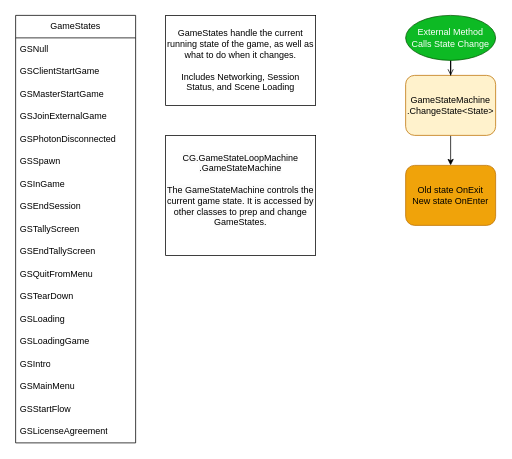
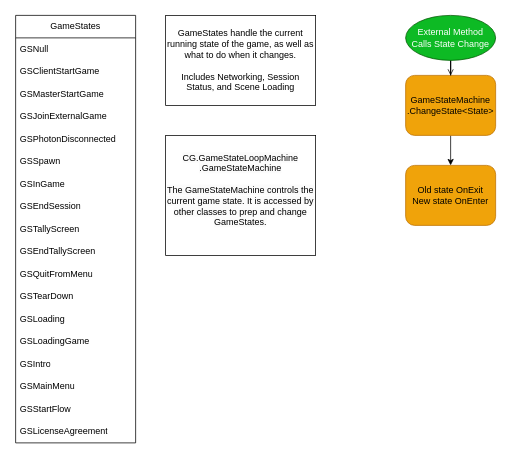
- <mxCell id="25" value="GameStateMachine&lt;br&gt;.ChangeState&amp;lt;State&amp;gt;" style="rounded=1;whiteSpace=wrap;html=1;fillColor=#fff2cc;fontColor=#000000;strokeColor=#BD7000;" vertex="1" parent="1"><mxGeometry x="540" y="100" width="120" height="80" as="geometry" /></mxCell>
+ <mxCell id="25" value="GameStateMachine&lt;br&gt;.ChangeState&amp;lt;State&amp;gt;" style="rounded=1;whiteSpace=wrap;html=1;fillColor=#f0a30a;fontColor=#000000;strokeColor=#BD7000;" vertex="1" parent="1"><mxGeometry x="540" y="100" width="120" height="80" as="geometry" /></mxCell>
